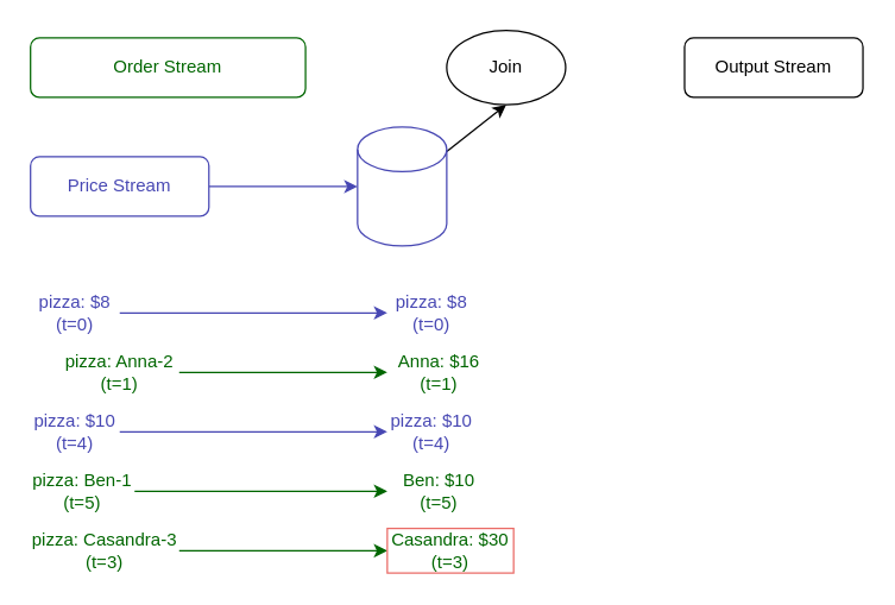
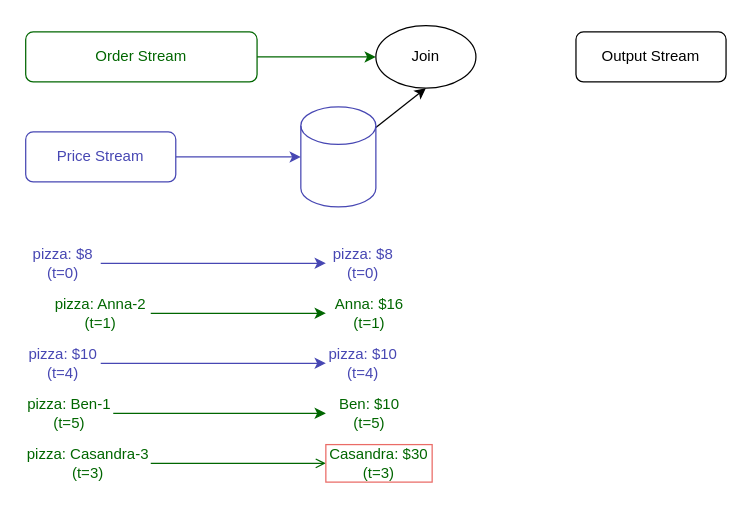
+ <mxCell id="2" style="edgeStyle=orthogonalEdgeStyle;rounded=0;orthogonalLoop=1;jettySize=auto;html=1;entryX=0;entryY=0.5;entryDx=0;entryDy=0;strokeColor=#006600;" parent="1" source="3" target="4" edge="1"><mxGeometry relative="1" as="geometry" /></mxCell>
- <mxCell id="22" style="edgeStyle=orthogonalEdgeStyle;rounded=0;orthogonalLoop=1;jettySize=auto;html=1;entryX=0;entryY=0.5;entryDx=0;entryDy=0;fontColor=#006600;strokeColor=#006600;" parent="1" source="23" target="24" edge="1"><mxGeometry relative="1" as="geometry" /></mxCell>
+ <mxCell id="22" style="edgeStyle=orthogonalEdgeStyle;rounded=0;orthogonalLoop=1;jettySize=auto;html=1;entryX=0;entryY=0.5;entryDx=0;entryDy=0;fontColor=#006600;strokeColor=#006600;endArrow=open;" parent="1" source="23" target="24" edge="1"><mxGeometry relative="1" as="geometry" /></mxCell>
